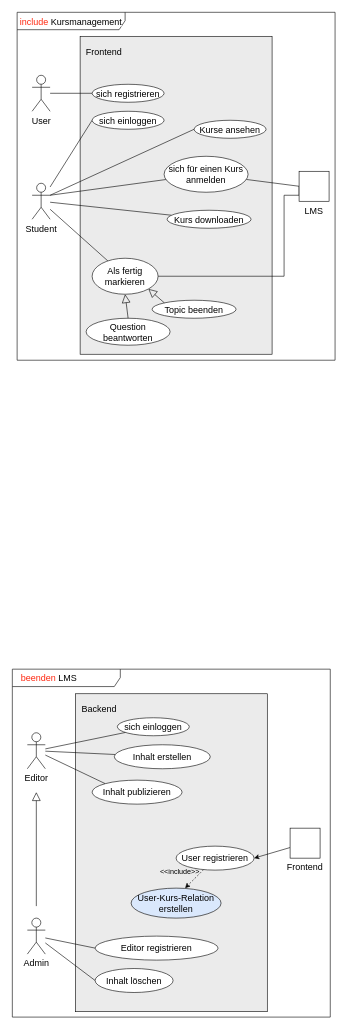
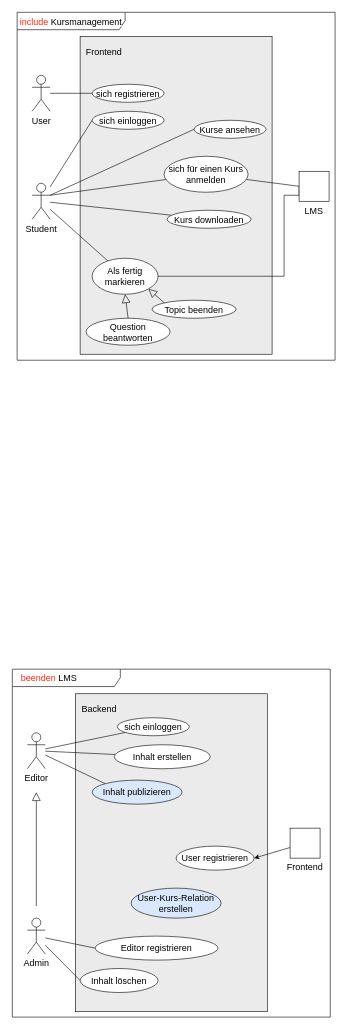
- <mxCell id="47" value="Inhalt publizieren" style="ellipse;whiteSpace=wrap;html=1;fontSize=15;" vertex="1" parent="1"><mxGeometry x="153" y="1300" width="150" height="40" as="geometry" /></mxCell>
+ <mxCell id="47" value="Inhalt publizieren" style="ellipse;whiteSpace=wrap;html=1;fontSize=15;fillColor=#dae8fc;" vertex="1" parent="1"><mxGeometry x="153" y="1300" width="150" height="40" as="geometry" /></mxCell>
- <mxCell id="41" value="&lt;font style=&quot;font-size: 12px;&quot;&gt;&amp;lt;&amp;lt;include&amp;gt;&amp;gt;&lt;/font&gt;" style="edgeStyle=none;rounded=0;orthogonalLoop=1;jettySize=auto;html=1;entryX=0.6;entryY=0;entryDx=0;entryDy=0;entryPerimeter=0;fontSize=15;fontColor=#000000;startArrow=none;startFill=0;endArrow=classic;endFill=1;dashed=1;labelBackgroundColor=none;" edge="1" parent="1" source="42" target="46"><mxGeometry x="0.38" y="-27" relative="1" as="geometry"><mxPoint as="offset" /></mxGeometry></mxCell>
- <mxCell id="48" value="Inhalt löschen" style="ellipse;whiteSpace=wrap;html=1;fontSize=15;" vertex="1" parent="1"><mxGeometry x="158" y="1614" width="130" height="40" as="geometry" /></mxCell>
+ <mxCell id="48" value="Inhalt löschen" style="ellipse;whiteSpace=wrap;html=1;fontSize=15;" vertex="1" parent="1"><mxGeometry x="133" y="1614" width="130" height="40" as="geometry" /></mxCell>
